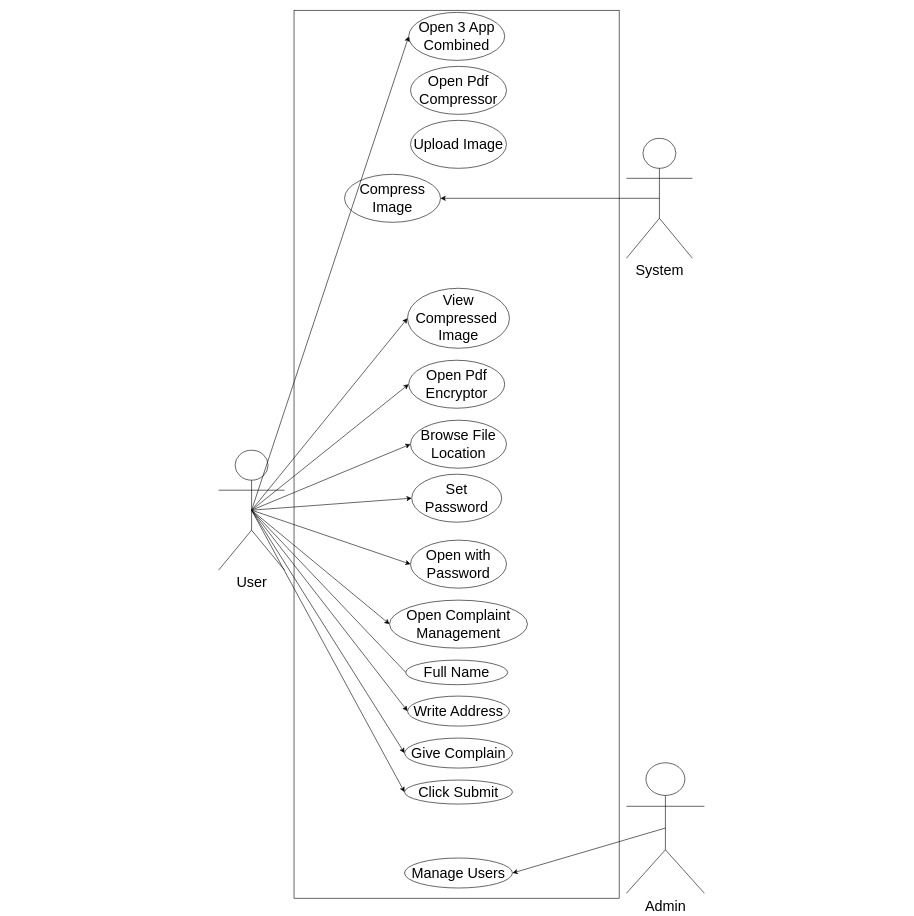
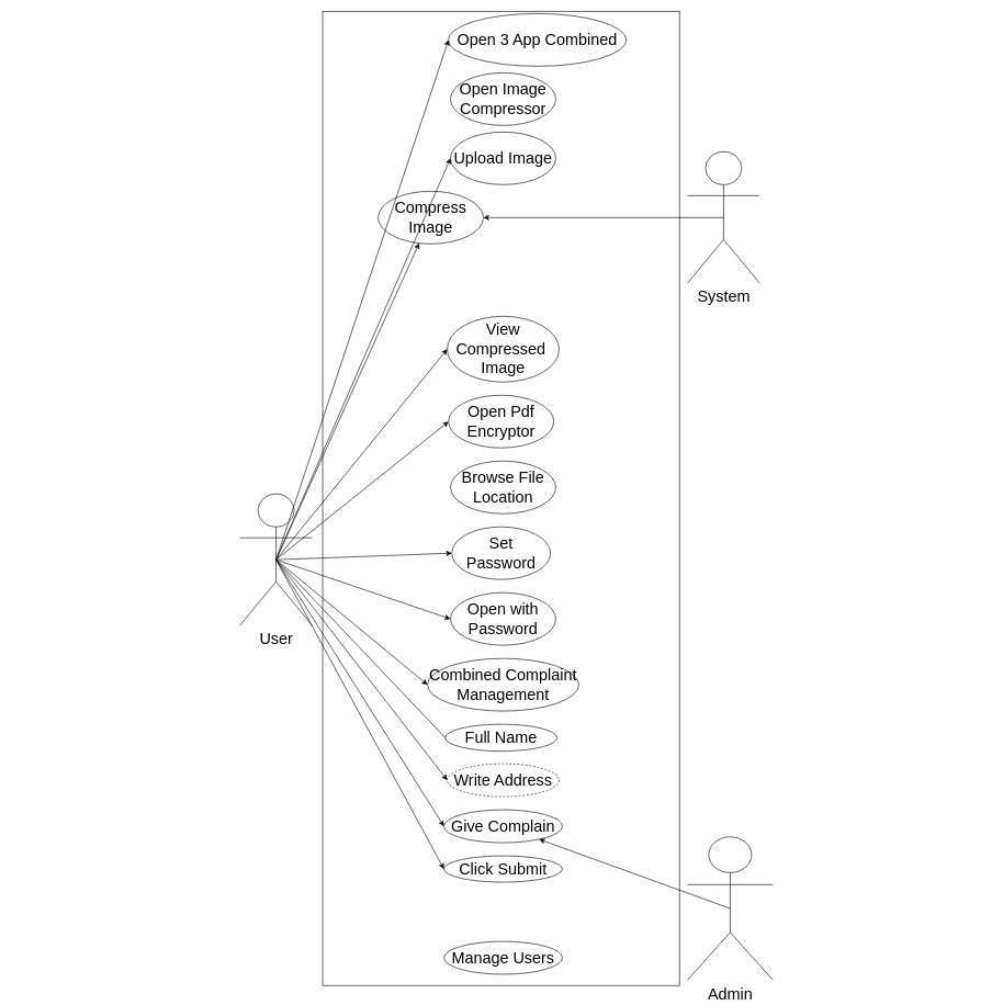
- <mxCell id="33" value="&lt;font style=&quot;font-size: 24px;&quot;&gt;Open 3 App Combined&lt;/font&gt;" style="ellipse;whiteSpace=wrap;html=1;" parent="1" vertex="1"><mxGeometry x="681" y="20" width="160" height="80" as="geometry" /></mxCell>
+ <mxCell id="33" value="&lt;font style=&quot;font-size: 24px;&quot;&gt;Open 3 App Combined&lt;/font&gt;" style="ellipse;whiteSpace=wrap;html=1;" parent="1" vertex="1"><mxGeometry x="681" y="20" width="270" height="80" as="geometry" /></mxCell>
- <mxCell id="9" value="&lt;font style=&quot;font-size: 24px;&quot;&gt;Open Pdf Compressor&lt;/font&gt;" style="ellipse;whiteSpace=wrap;html=1;" parent="1" vertex="1"><mxGeometry x="684" y="110" width="160" height="80" as="geometry" /></mxCell>
+ <mxCell id="9" value="&lt;font style=&quot;font-size: 24px;&quot;&gt;Open Image Compressor&lt;/font&gt;" style="ellipse;whiteSpace=wrap;html=1;" parent="1" vertex="1"><mxGeometry x="684" y="110" width="160" height="80" as="geometry" /></mxCell>
+ <mxCell id="18" value="" style="endArrow=classic;html=1;rounded=0;exitX=0.5;exitY=0.5;exitDx=0;exitDy=0;exitPerimeter=0;entryX=0;entryY=0.5;entryDx=0;entryDy=0;" parent="1" source="3" target="6" edge="1"><mxGeometry width="50" height="50" relative="1" as="geometry"><mxPoint x="534" y="370" as="sourcePoint" /><mxPoint x="584" y="320" as="targetPoint" /></mxGeometry></mxCell>
- <mxCell id="22" value="" style="endArrow=classic;html=1;rounded=0;exitX=0.5;exitY=0.5;exitDx=0;exitDy=0;exitPerimeter=0;entryX=0;entryY=0.5;entryDx=0;entryDy=0;" parent="1" source="3" target="11" edge="1"><mxGeometry width="50" height="50" relative="1" as="geometry"><mxPoint x="624" y="740" as="sourcePoint" /><mxPoint x="674" y="690" as="targetPoint" /></mxGeometry></mxCell>
+ <mxCell id="22" value="" style="endArrow=classic;html=1;rounded=0;exitX=0.5;exitY=0.5;exitDx=0;exitDy=0;exitPerimeter=0;" parent="1" source="3" target="7" edge="1"><mxGeometry width="50" height="50" relative="1" as="geometry"><mxPoint x="624" y="740" as="sourcePoint" /><mxPoint x="674" y="690" as="targetPoint" /></mxGeometry></mxCell>
- <mxCell id="10" value="&lt;font style=&quot;font-size: 24px;&quot;&gt;Set Password&lt;/font&gt;" style="ellipse;whiteSpace=wrap;html=1;" parent="1" vertex="1"><mxGeometry x="686" y="790" width="150" height="80" as="geometry" /></mxCell>
+ <mxCell id="10" value="&lt;font style=&quot;font-size: 24px;&quot;&gt;Set Password&lt;/font&gt;" style="ellipse;whiteSpace=wrap;html=1;" parent="1" vertex="1"><mxGeometry x="686" y="800" width="150" height="80" as="geometry" /></mxCell>
- <mxCell id="29" value="&lt;font style=&quot;font-size: 24px;&quot;&gt;Open Complaint Management&lt;/font&gt;" style="ellipse;whiteSpace=wrap;html=1;" parent="1" vertex="1"><mxGeometry x="649" y="1000" width="230" height="80" as="geometry" /></mxCell>
+ <mxCell id="29" value="&lt;font style=&quot;font-size: 24px;&quot;&gt;Combined Complaint Management&lt;/font&gt;" style="ellipse;whiteSpace=wrap;html=1;" parent="1" vertex="1"><mxGeometry x="649" y="1000" width="230" height="80" as="geometry" /></mxCell>
- <mxCell id="14" value="&lt;font style=&quot;font-size: 24px;&quot;&gt;Write Address&lt;/font&gt;" style="ellipse;whiteSpace=wrap;html=1;" parent="1" vertex="1"><mxGeometry x="679" y="1160" width="170" height="50" as="geometry" /></mxCell>
+ <mxCell id="14" value="&lt;font style=&quot;font-size: 24px;&quot;&gt;Write Address&lt;/font&gt;" style="ellipse;whiteSpace=wrap;html=1;dashed=1;" parent="1" vertex="1"><mxGeometry x="679" y="1160" width="170" height="50" as="geometry" /></mxCell>
- <mxCell id="28" value="" style="endArrow=classic;html=1;rounded=0;entryX=1;entryY=0.5;entryDx=0;entryDy=0;exitX=0.5;exitY=0.5;exitDx=0;exitDy=0;exitPerimeter=0;" parent="1" source="5" target="17" edge="1"><mxGeometry width="50" height="50" relative="1" as="geometry"><mxPoint x="1114" y="1200" as="sourcePoint" /><mxPoint x="764" y="1330" as="targetPoint" /></mxGeometry></mxCell>
+ <mxCell id="28" value="" style="endArrow=classic;html=1;rounded=0;exitX=0.5;exitY=0.5;exitDx=0;exitDy=0;exitPerimeter=0;" parent="1" source="5" target="15" edge="1"><mxGeometry width="50" height="50" relative="1" as="geometry"><mxPoint x="1114" y="1200" as="sourcePoint" /><mxPoint x="764" y="1330" as="targetPoint" /></mxGeometry></mxCell>
